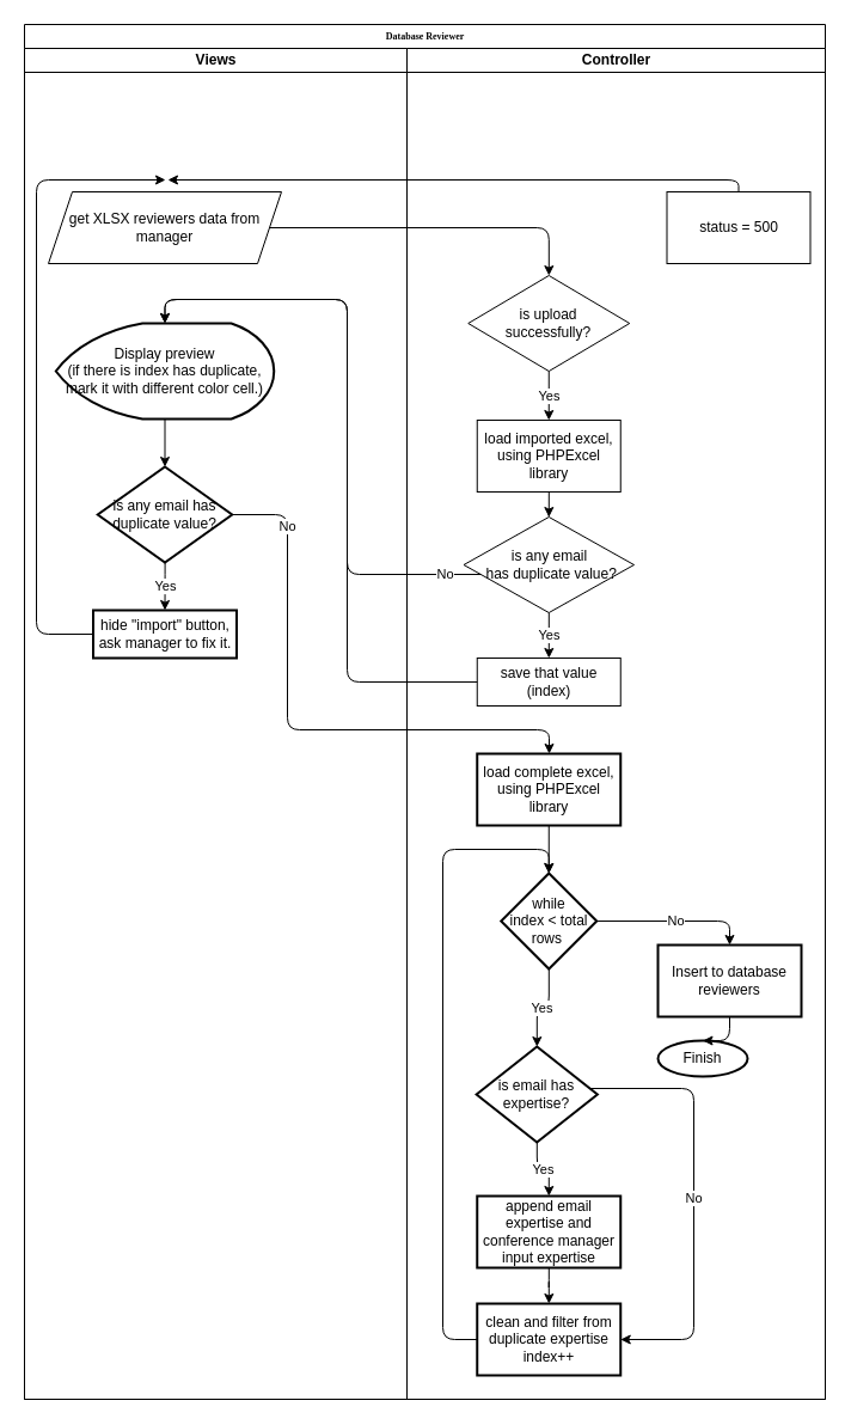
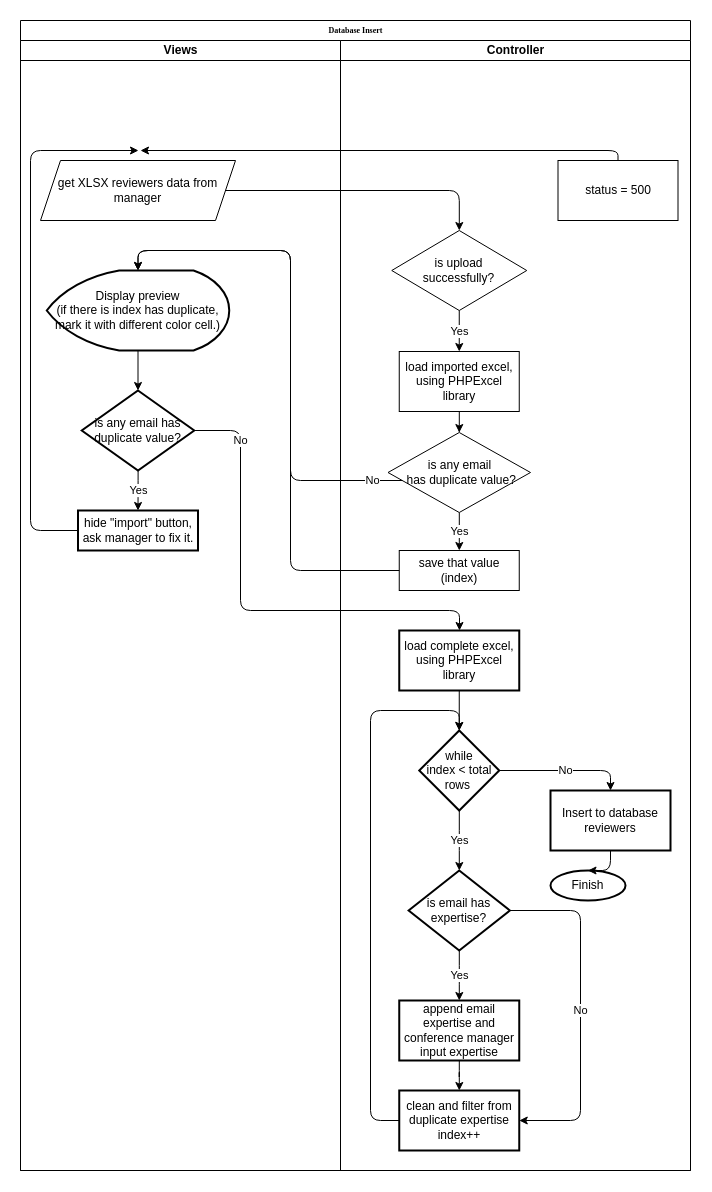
- <mxCell id="2" value="Database Reviewer" style="swimlane;html=1;childLayout=stackLayout;startSize=20;rounded=0;shadow=0;labelBackgroundColor=none;strokeWidth=1;fontFamily=Verdana;fontSize=8;align=center;" parent="1" vertex="1"><mxGeometry x="20" y="20" width="670" height="1150" as="geometry" /></mxCell>
+ <mxCell id="2" value="Database Insert" style="swimlane;html=1;childLayout=stackLayout;startSize=20;rounded=0;shadow=0;labelBackgroundColor=none;strokeWidth=1;fontFamily=Verdana;fontSize=8;align=center;" parent="1" vertex="1"><mxGeometry x="20" y="20" width="670" height="1150" as="geometry" /></mxCell>
- <mxCell id="24" value="is email has expertise?" style="rhombus;whiteSpace=wrap;html=1;strokeWidth=2;" vertex="1" parent="11"><mxGeometry x="58.13" y="835" width="101.25" height="80" as="geometry" /></mxCell>
+ <mxCell id="24" value="is email has expertise?" style="rhombus;whiteSpace=wrap;html=1;strokeWidth=2;" vertex="1" parent="11"><mxGeometry x="68.13" y="830" width="101.25" height="80" as="geometry" /></mxCell>
